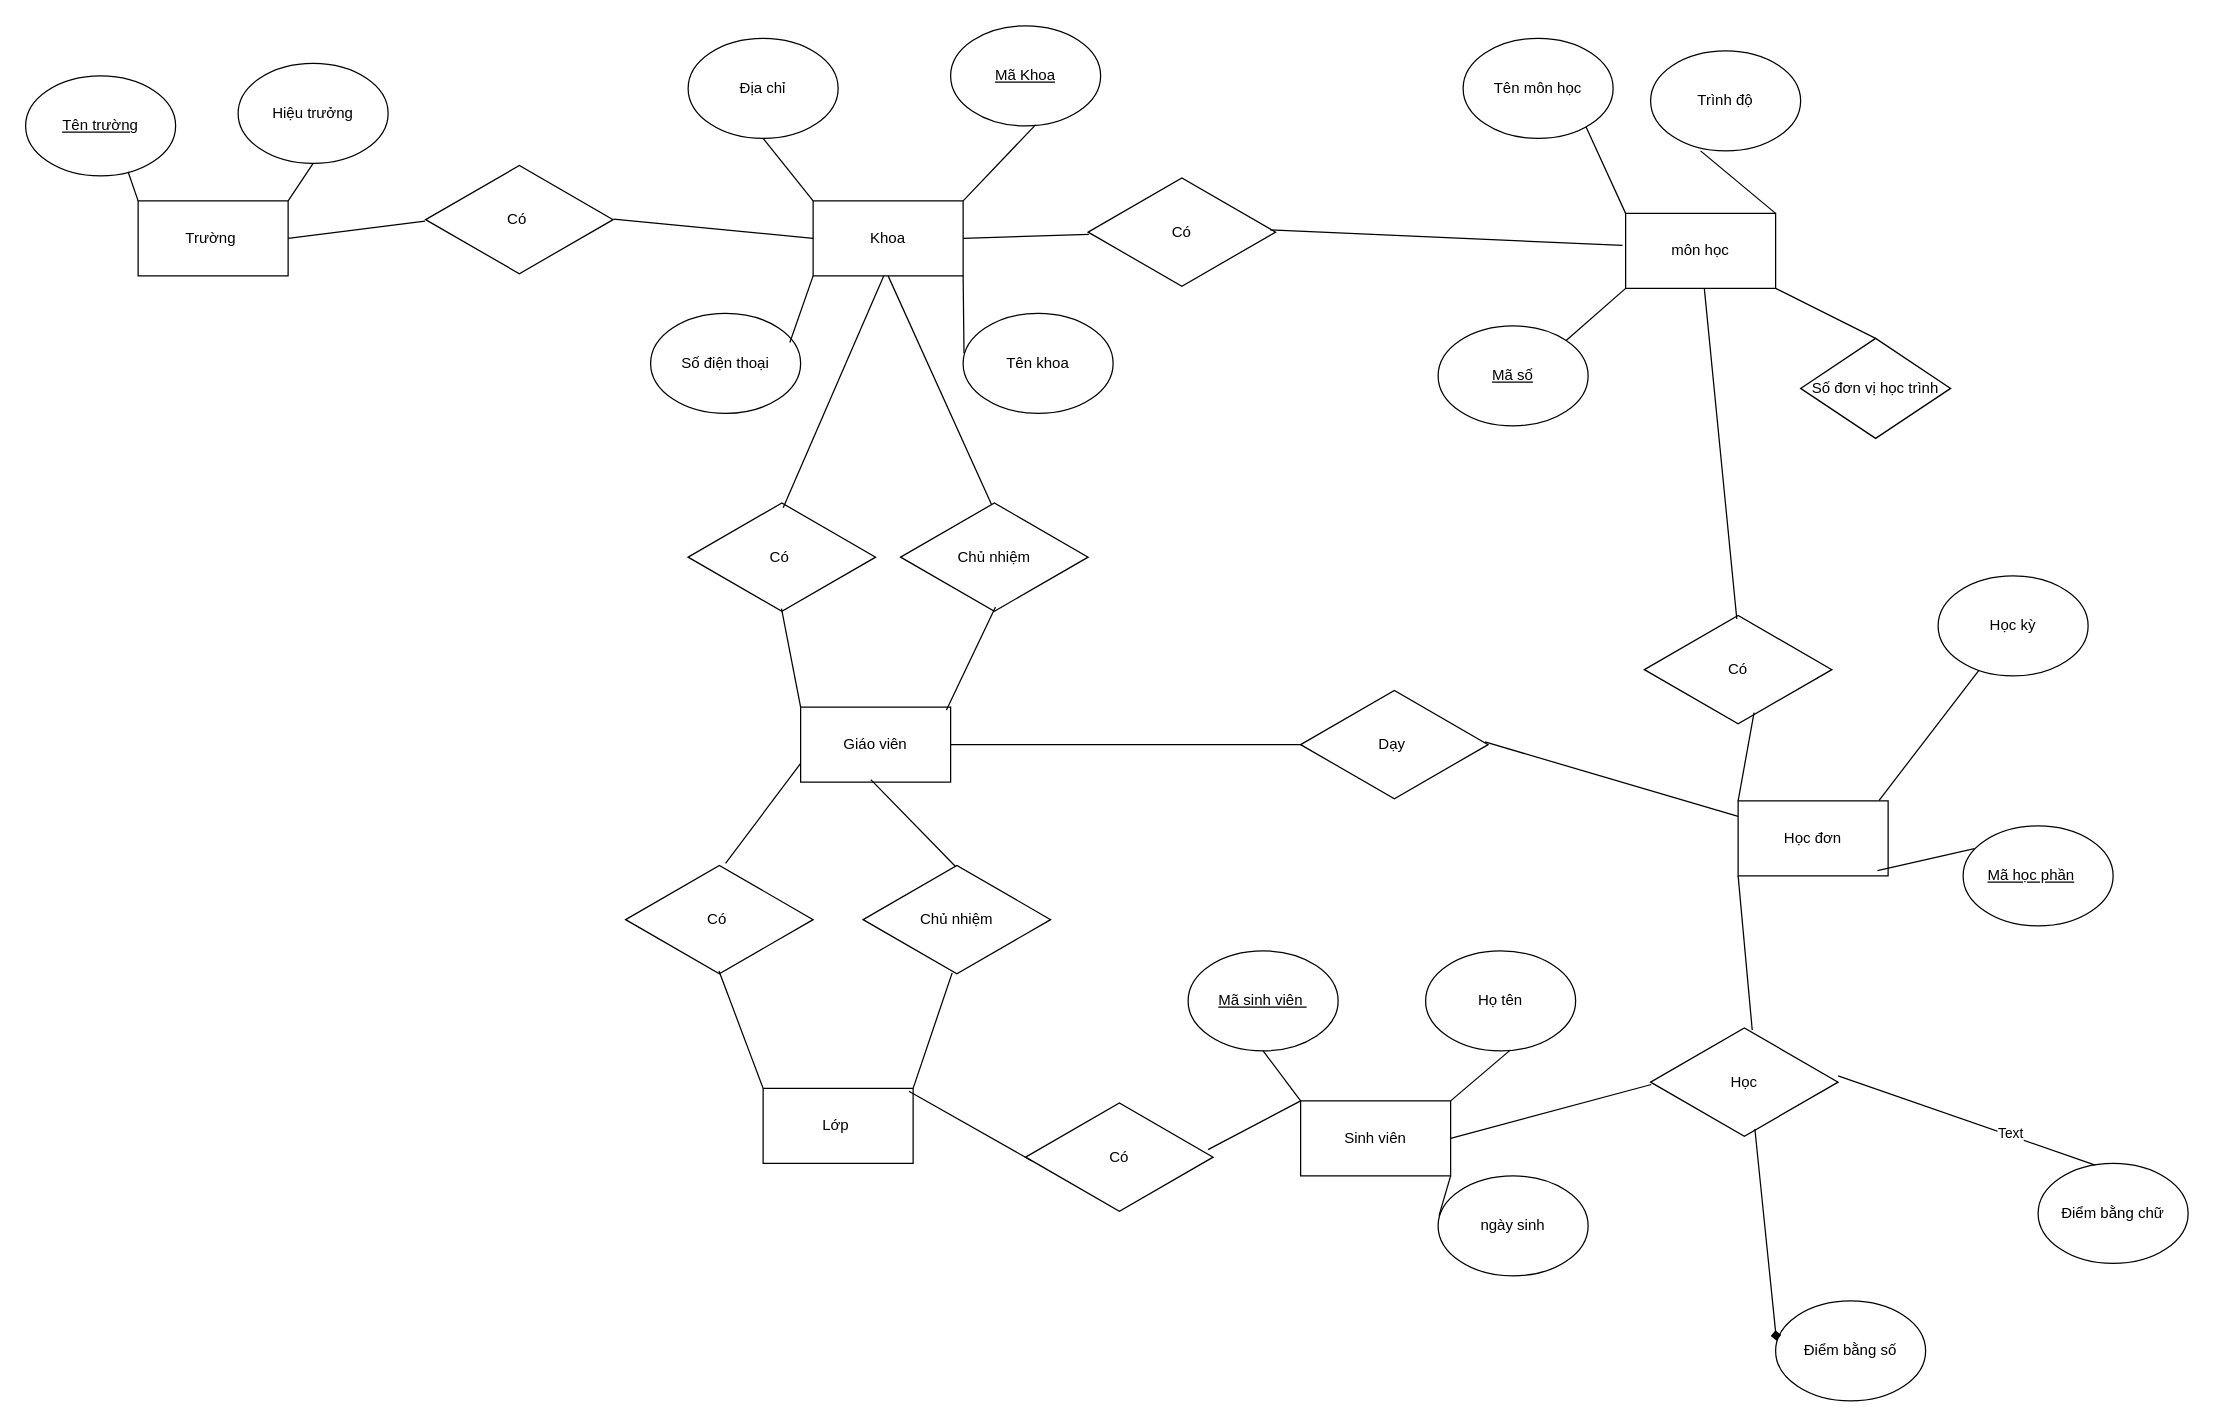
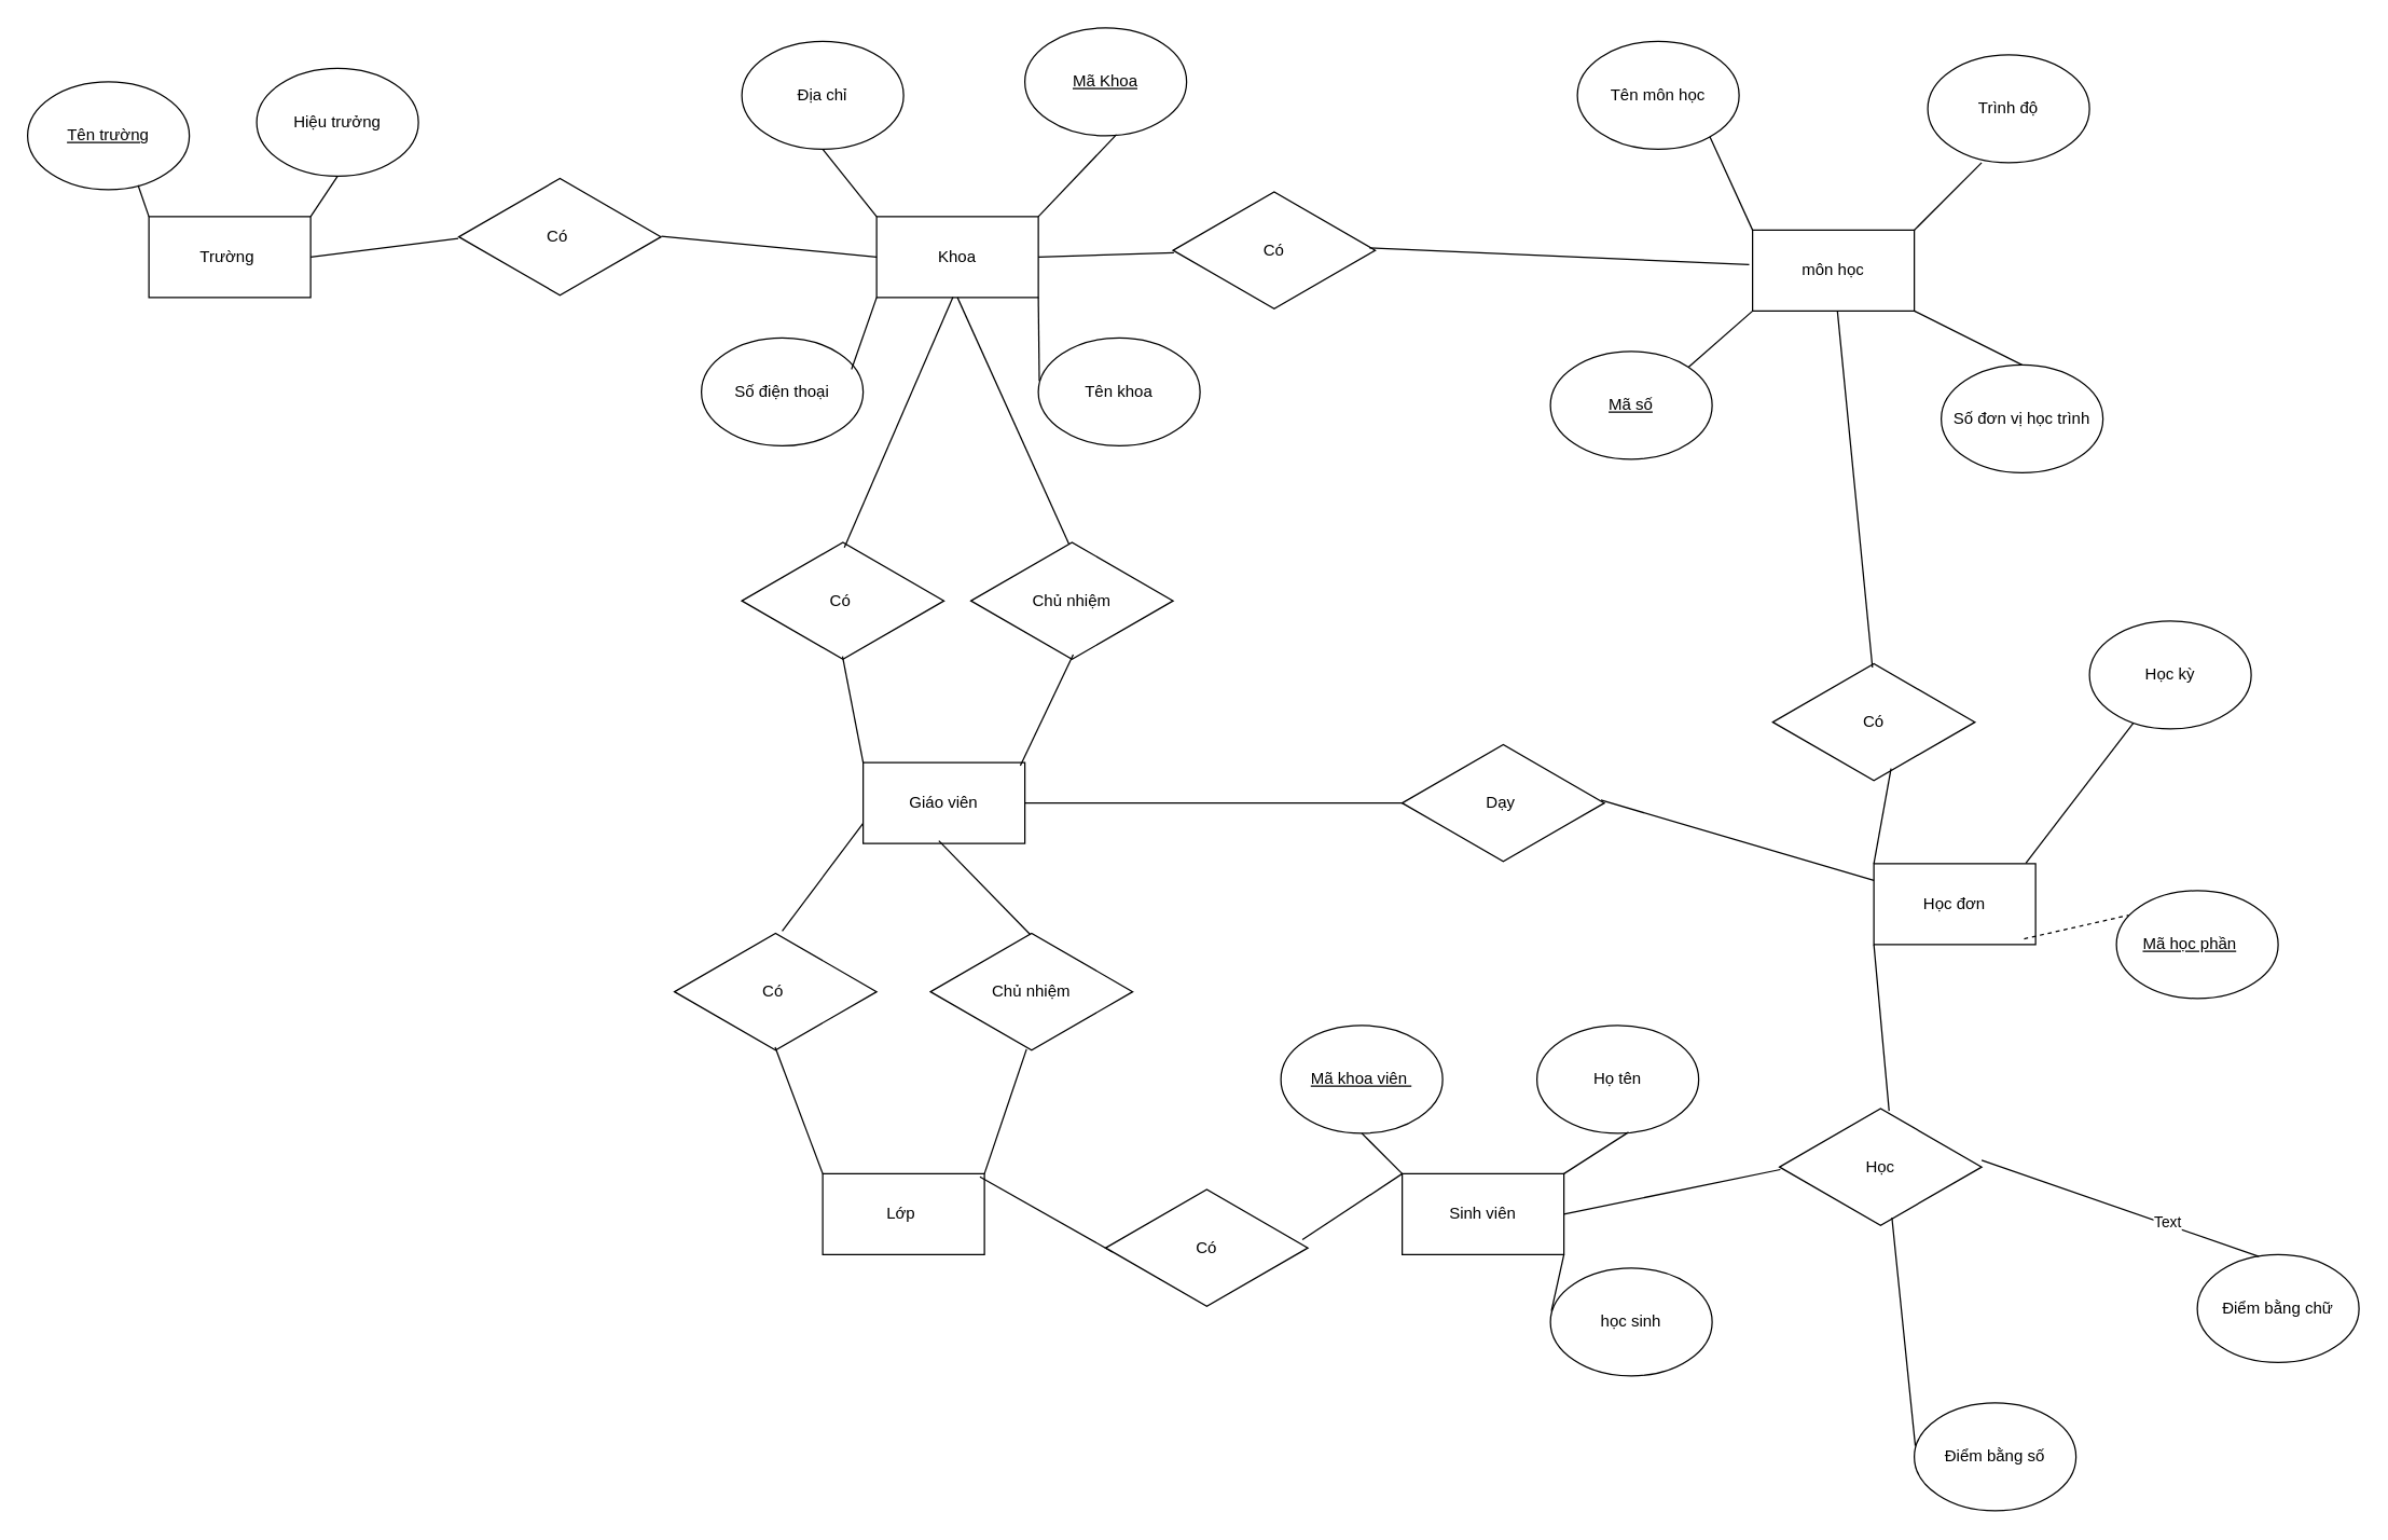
- <mxCell id="26" value="Trình độ" style="ellipse;whiteSpace=wrap;html=1;" vertex="1" parent="1"><mxGeometry x="1320" y="40" width="120" height="80" as="geometry" /></mxCell>
+ <mxCell id="26" value="Trình độ" style="ellipse;whiteSpace=wrap;html=1;" vertex="1" parent="1"><mxGeometry x="1430" y="40" width="120" height="80" as="geometry" /></mxCell>
- <mxCell id="24" value="Số đơn vị học trình" style="rhombus;whiteSpace=wrap;html=1;" vertex="1" parent="1"><mxGeometry x="1440" y="270" width="120" height="80" as="geometry" /></mxCell>
+ <mxCell id="24" value="Số đơn vị học trình" style="ellipse;whiteSpace=wrap;html=1;" vertex="1" parent="1"><mxGeometry x="1440" y="270" width="120" height="80" as="geometry" /></mxCell>
- <mxCell id="34" value="" style="endArrow=none;html=1;rounded=0;entryX=0.075;entryY=0.228;entryDx=0;entryDy=0;entryPerimeter=0;exitX=0.929;exitY=0.929;exitDx=0;exitDy=0;exitPerimeter=0;" edge="1" parent="1" source="31" target="32"><mxGeometry width="50" height="50" relative="1" as="geometry"><mxPoint x="640" y="330" as="sourcePoint" /><mxPoint x="690" y="280" as="targetPoint" /></mxGeometry></mxCell>
+ <mxCell id="34" value="" style="endArrow=none;html=1;rounded=0;entryX=0.075;entryY=0.228;entryDx=0;entryDy=0;entryPerimeter=0;exitX=0.929;exitY=0.929;exitDx=0;exitDy=0;exitPerimeter=0;dashed=1;" edge="1" parent="1" source="31" target="32"><mxGeometry width="50" height="50" relative="1" as="geometry"><mxPoint x="640" y="330" as="sourcePoint" /><mxPoint x="690" y="280" as="targetPoint" /></mxGeometry></mxCell>
- <mxCell id="52" value="&lt;u&gt;Mã sinh viên&amp;nbsp;&lt;/u&gt;" style="ellipse;whiteSpace=wrap;html=1;" vertex="1" parent="1"><mxGeometry x="950" y="760" width="120" height="80" as="geometry" /></mxCell>
+ <mxCell id="52" value="&lt;u&gt;Mã khoa viên&amp;nbsp;&lt;/u&gt;" style="ellipse;whiteSpace=wrap;html=1;" vertex="1" parent="1"><mxGeometry x="950" y="760" width="120" height="80" as="geometry" /></mxCell>
- <mxCell id="49" value="Sinh viên" style="whiteSpace=wrap;html=1;" vertex="1" parent="1"><mxGeometry x="1040" y="880" width="120" height="60" as="geometry" /></mxCell>
+ <mxCell id="49" value="Sinh viên" style="whiteSpace=wrap;html=1;" vertex="1" parent="1"><mxGeometry x="1040" y="870" width="120" height="60" as="geometry" /></mxCell>
- <mxCell id="51" value="ngày sinh" style="ellipse;whiteSpace=wrap;html=1;" vertex="1" parent="1"><mxGeometry x="1150" y="940" width="120" height="80" as="geometry" /></mxCell>
+ <mxCell id="51" value="học sinh" style="ellipse;whiteSpace=wrap;html=1;" vertex="1" parent="1"><mxGeometry x="1150" y="940" width="120" height="80" as="geometry" /></mxCell>
- <mxCell id="73" value="" style="endArrow=diamond;html=1;rounded=0;entryX=0.006;entryY=0.398;entryDx=0;entryDy=0;entryPerimeter=0;exitX=0.556;exitY=0.917;exitDx=0;exitDy=0;exitPerimeter=0;" edge="1" parent="1" source="56" target="70"><mxGeometry width="50" height="50" relative="1" as="geometry"><mxPoint x="1180" y="1330" as="sourcePoint" /><mxPoint x="1060" y="1285" as="targetPoint" /></mxGeometry></mxCell>
+ <mxCell id="73" value="" style="endArrow=none;html=1;rounded=0;entryX=0.006;entryY=0.398;entryDx=0;entryDy=0;entryPerimeter=0;exitX=0.556;exitY=0.917;exitDx=0;exitDy=0;exitPerimeter=0;" edge="1" parent="1" source="56" target="70"><mxGeometry width="50" height="50" relative="1" as="geometry"><mxPoint x="1180" y="1330" as="sourcePoint" /><mxPoint x="1060" y="1285" as="targetPoint" /></mxGeometry></mxCell>
